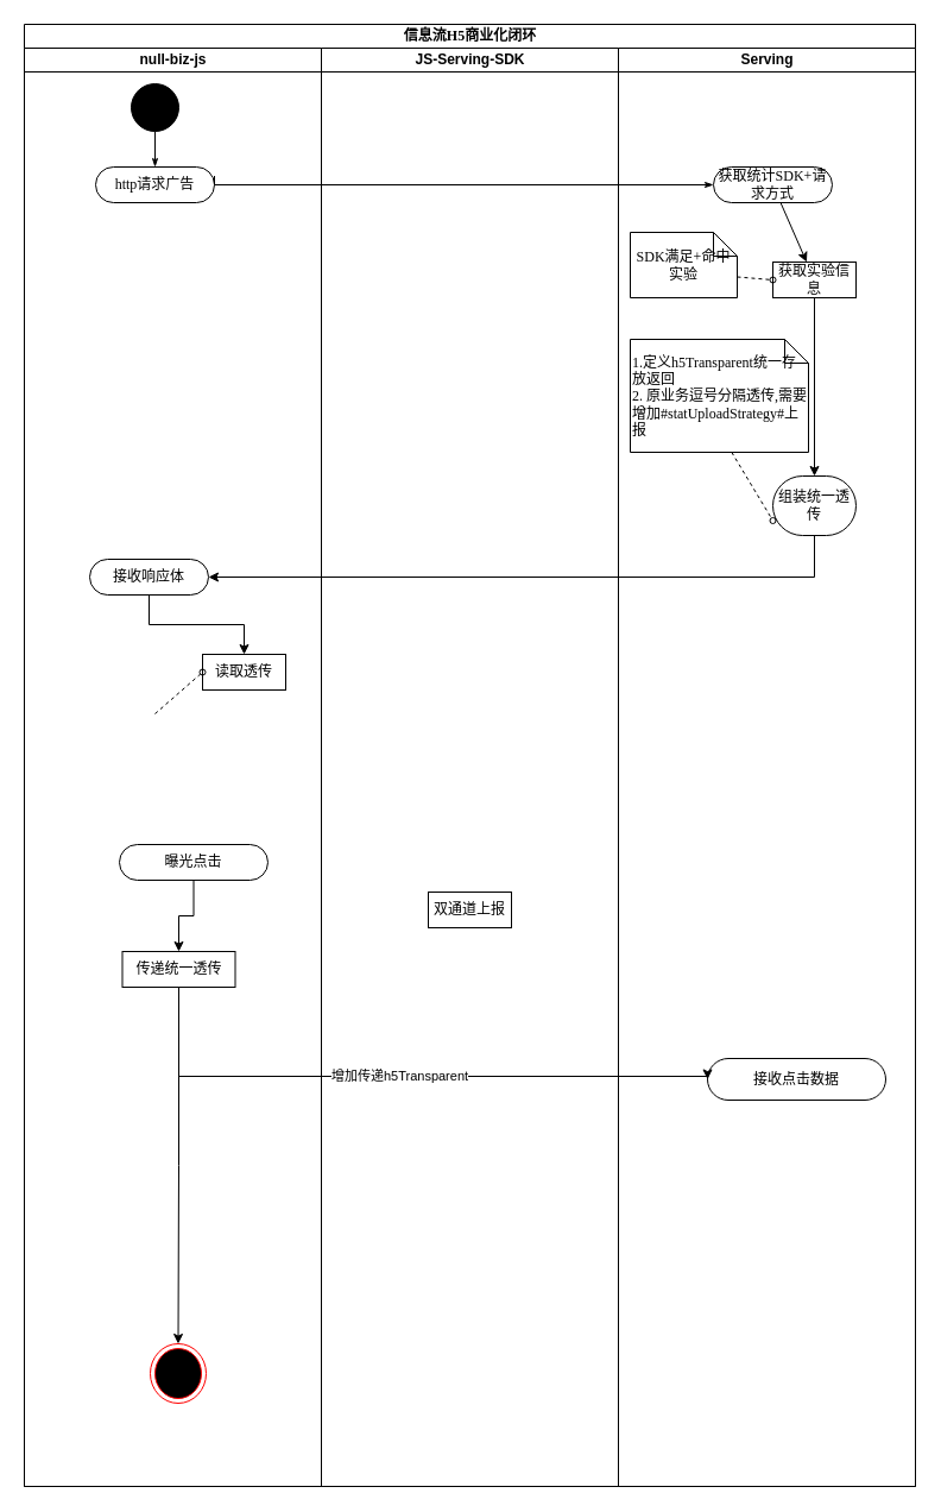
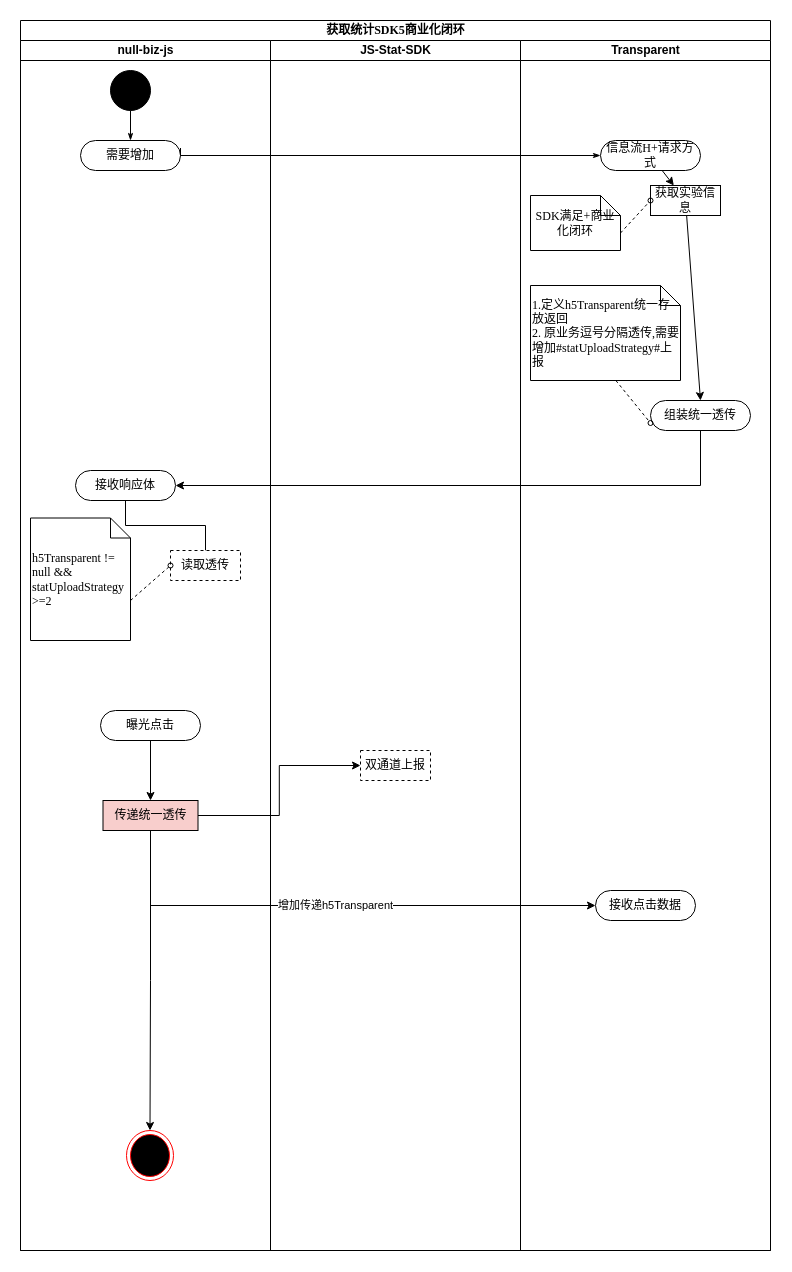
- <mxCell id="2" value="信息流H5商业化闭环" style="swimlane;html=1;childLayout=stackLayout;startSize=20;rounded=0;shadow=0;comic=0;labelBackgroundColor=none;strokeWidth=1;fontFamily=Verdana;fontSize=12;align=center;" parent="1" vertex="1"><mxGeometry x="20" y="20" width="750" height="1230" as="geometry" /></mxCell>
+ <mxCell id="2" value="获取统计SDK5商业化闭环" style="swimlane;html=1;childLayout=stackLayout;startSize=20;rounded=0;shadow=0;comic=0;labelBackgroundColor=none;strokeWidth=1;fontFamily=Verdana;fontSize=12;align=center;" parent="1" vertex="1"><mxGeometry x="20" y="20" width="750" height="1230" as="geometry" /></mxCell>
- <mxCell id="17" value="JS-Serving-SDK" style="swimlane;html=1;startSize=20;" parent="2" vertex="1"><mxGeometry x="250" y="20" width="250" height="1210" as="geometry" /></mxCell>
+ <mxCell id="17" value="JS-Stat-SDK" style="swimlane;html=1;startSize=20;" parent="2" vertex="1"><mxGeometry x="250" y="20" width="250" height="1210" as="geometry" /></mxCell>
- <mxCell id="19" value="Serving" style="swimlane;html=1;startSize=20;" parent="2" vertex="1"><mxGeometry x="500" y="20" width="250" height="1210" as="geometry" /></mxCell>
+ <mxCell id="19" value="Transparent" style="swimlane;html=1;startSize=20;" parent="2" vertex="1"><mxGeometry x="500" y="20" width="250" height="1210" as="geometry" /></mxCell>
- <mxCell id="4" value="http请求广告" style="rounded=1;whiteSpace=wrap;html=1;shadow=0;comic=0;labelBackgroundColor=none;strokeWidth=1;fontFamily=Verdana;fontSize=12;align=center;arcSize=50;" parent="3" vertex="1"><mxGeometry x="60" y="100" width="100" height="30" as="geometry" /></mxCell>
+ <mxCell id="4" value="需要增加" style="rounded=1;whiteSpace=wrap;html=1;shadow=0;comic=0;labelBackgroundColor=none;strokeWidth=1;fontFamily=Verdana;fontSize=12;align=center;arcSize=50;" parent="3" vertex="1"><mxGeometry x="60" y="100" width="100" height="30" as="geometry" /></mxCell>
- <mxCell id="32" value="获取统计SDK+请求方式" style="rounded=1;whiteSpace=wrap;html=1;shadow=0;comic=0;labelBackgroundColor=none;strokeWidth=1;fontFamily=Verdana;fontSize=12;align=center;arcSize=50;" vertex="1" parent="1"><mxGeometry x="600" y="140" width="100" height="30" as="geometry" /></mxCell>
+ <mxCell id="32" value="信息流H+请求方式" style="rounded=1;whiteSpace=wrap;html=1;shadow=0;comic=0;labelBackgroundColor=none;strokeWidth=1;fontFamily=Verdana;fontSize=12;align=center;arcSize=50;" vertex="1" parent="1"><mxGeometry x="600" y="140" width="100" height="30" as="geometry" /></mxCell>
- <mxCell id="22" value="SDK满足+命中实验" style="shape=note;whiteSpace=wrap;html=1;rounded=0;shadow=0;comic=0;labelBackgroundColor=none;strokeWidth=1;fontFamily=Verdana;fontSize=12;align=center;size=20;" vertex="1" parent="19"><mxGeometry x="10" y="155" width="90" height="55" as="geometry" /></mxCell>
+ <mxCell id="22" value="SDK满足+商业化闭环" style="shape=note;whiteSpace=wrap;html=1;rounded=0;shadow=0;comic=0;labelBackgroundColor=none;strokeWidth=1;fontFamily=Verdana;fontSize=12;align=center;size=20;" vertex="1" parent="19"><mxGeometry x="10" y="155" width="90" height="55" as="geometry" /></mxCell>
- <mxCell id="21" value="获取实验信息" style="rounded=0;whiteSpace=wrap;html=1;shadow=0;comic=0;labelBackgroundColor=none;strokeWidth=1;fontFamily=Verdana;fontSize=12;align=center;arcSize=50;" vertex="1" parent="19"><mxGeometry x="130" y="180" width="70" height="30" as="geometry" /></mxCell>
+ <mxCell id="21" value="获取实验信息" style="rounded=0;whiteSpace=wrap;html=1;shadow=0;comic=0;labelBackgroundColor=none;strokeWidth=1;fontFamily=Verdana;fontSize=12;align=center;arcSize=50;" vertex="1" parent="19"><mxGeometry x="130" y="145" width="70" height="30" as="geometry" /></mxCell>
- <mxCell id="24" value="组装统一透传" style="rounded=1;whiteSpace=wrap;html=1;shadow=0;comic=0;labelBackgroundColor=none;strokeWidth=1;fontFamily=Verdana;fontSize=12;align=center;arcSize=50;" vertex="1" parent="19"><mxGeometry x="130" y="360" width="70" height="50" as="geometry" /></mxCell>
+ <mxCell id="24" value="组装统一透传" style="rounded=1;whiteSpace=wrap;html=1;shadow=0;comic=0;labelBackgroundColor=none;strokeWidth=1;fontFamily=Verdana;fontSize=12;align=center;arcSize=50;" vertex="1" parent="19"><mxGeometry x="130" y="360" width="100" height="30" as="geometry" /></mxCell>
- <mxCell id="7" style="edgeStyle=orthogonalEdgeStyle;rounded=0;orthogonalLoop=1;jettySize=auto;html=1;entryX=0.5;entryY=0;entryDx=0;entryDy=0;" edge="1" parent="3" source="8" target="9"><mxGeometry relative="1" as="geometry" /></mxCell>
+ <mxCell id="7" style="edgeStyle=orthogonalEdgeStyle;rounded=0;orthogonalLoop=1;jettySize=auto;html=1;entryX=0.5;entryY=0;entryDx=0;entryDy=0;endArrow=none;" edge="1" parent="3" source="8" target="9"><mxGeometry relative="1" as="geometry" /></mxCell>
- <mxCell id="9" value="读取透传" style="rounded=0;whiteSpace=wrap;html=1;shadow=0;comic=0;labelBackgroundColor=none;strokeWidth=1;fontFamily=Verdana;fontSize=12;align=center;arcSize=50;" vertex="1" parent="3"><mxGeometry x="150" y="510" width="70" height="30" as="geometry" /></mxCell>
+ <mxCell id="9" value="读取透传" style="rounded=0;whiteSpace=wrap;html=1;shadow=0;comic=0;labelBackgroundColor=none;strokeWidth=1;fontFamily=Verdana;fontSize=12;align=center;arcSize=50;dashed=1;" vertex="1" parent="3"><mxGeometry x="150" y="510" width="70" height="30" as="geometry" /></mxCell>
+ <mxCell id="10" value="h5Transparent != null &amp;amp;&amp;amp; statUploadStrategy &amp;gt;=2&lt;br&gt;" style="shape=note;whiteSpace=wrap;html=1;rounded=0;shadow=0;comic=0;labelBackgroundColor=none;strokeWidth=1;fontFamily=Verdana;fontSize=12;align=left;size=20;" vertex="1" parent="3"><mxGeometry x="10" y="477.5" width="100" height="122.5" as="geometry" /></mxCell>
- <mxCell id="13" value="曝光点击" style="rounded=1;whiteSpace=wrap;html=1;shadow=0;comic=0;labelBackgroundColor=none;strokeWidth=1;fontFamily=Verdana;fontSize=12;align=center;arcSize=50;" vertex="1" parent="3"><mxGeometry x="80" y="670" width="125" height="30" as="geometry" /></mxCell>
+ <mxCell id="13" value="曝光点击" style="rounded=1;whiteSpace=wrap;html=1;shadow=0;comic=0;labelBackgroundColor=none;strokeWidth=1;fontFamily=Verdana;fontSize=12;align=center;arcSize=50;" vertex="1" parent="3"><mxGeometry x="80" y="670" width="100" height="30" as="geometry" /></mxCell>
- <mxCell id="18" value="双通道上报" style="rounded=0;whiteSpace=wrap;html=1;shadow=0;comic=0;labelBackgroundColor=none;strokeWidth=1;fontFamily=Verdana;fontSize=12;align=center;arcSize=50;" vertex="1" parent="17"><mxGeometry x="90" y="710" width="70" height="30" as="geometry" /></mxCell>
+ <mxCell id="18" value="双通道上报" style="rounded=0;whiteSpace=wrap;html=1;shadow=0;comic=0;labelBackgroundColor=none;strokeWidth=1;fontFamily=Verdana;fontSize=12;align=center;arcSize=50;dashed=1;" vertex="1" parent="17"><mxGeometry x="90" y="710" width="70" height="30" as="geometry" /></mxCell>
+ <mxCell id="29" style="edgeStyle=orthogonalEdgeStyle;rounded=0;orthogonalLoop=1;jettySize=auto;html=1;entryX=0;entryY=0.5;entryDx=0;entryDy=0;" edge="1" parent="2" source="15" target="18"><mxGeometry relative="1" as="geometry" /></mxCell>
- <mxCell id="15" value="传递统一透传" style="rounded=0;whiteSpace=wrap;html=1;shadow=0;comic=0;labelBackgroundColor=none;strokeWidth=1;fontFamily=Verdana;fontSize=12;align=center;arcSize=50;" vertex="1" parent="3"><mxGeometry x="82.5" y="760" width="95" height="30" as="geometry" /></mxCell>
+ <mxCell id="15" value="传递统一透传" style="rounded=0;whiteSpace=wrap;html=1;shadow=0;comic=0;labelBackgroundColor=none;strokeWidth=1;fontFamily=Verdana;fontSize=12;align=center;arcSize=50;fillColor=#f8cecc;" vertex="1" parent="3"><mxGeometry x="82.5" y="760" width="95" height="30" as="geometry" /></mxCell>
- <mxCell id="27" value="接收点击数据" style="rounded=1;whiteSpace=wrap;html=1;shadow=0;comic=0;labelBackgroundColor=none;strokeWidth=1;fontFamily=Verdana;fontSize=12;align=center;arcSize=50;" vertex="1" parent="19"><mxGeometry x="75" y="850" width="150" height="35" as="geometry" /></mxCell>
+ <mxCell id="27" value="接收点击数据" style="rounded=1;whiteSpace=wrap;html=1;shadow=0;comic=0;labelBackgroundColor=none;strokeWidth=1;fontFamily=Verdana;fontSize=12;align=center;arcSize=50;" vertex="1" parent="19"><mxGeometry x="75" y="850" width="100" height="30" as="geometry" /></mxCell>
